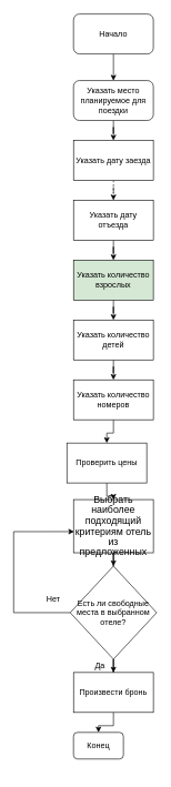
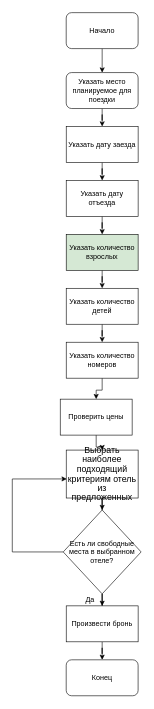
- <mxCell id="6" value="" style="edgeStyle=orthogonalEdgeStyle;rounded=0;orthogonalLoop=1;jettySize=auto;html=1;dashed=1;" edge="1" parent="1" source="7" target="9"><mxGeometry relative="1" as="geometry" /></mxCell>
+ <mxCell id="6" value="" style="edgeStyle=orthogonalEdgeStyle;rounded=0;orthogonalLoop=1;jettySize=auto;html=1;" edge="1" parent="1" source="7" target="9"><mxGeometry relative="1" as="geometry" /></mxCell>
- <mxCell id="24" value="Нет" style="text;html=1;strokeColor=none;fillColor=none;align=center;verticalAlign=middle;whiteSpace=wrap;rounded=0;" vertex="1" parent="1"><mxGeometry x="60" y="890" width="40" height="20" as="geometry" /></mxCell>
- <mxCell id="27" value="Конец" style="rounded=1;whiteSpace=wrap;html=1;" vertex="1" parent="1"><mxGeometry x="110" y="1100" width="75" height="40" as="geometry" /></mxCell>
+ <mxCell id="27" value="Конец" style="rounded=1;whiteSpace=wrap;html=1;" vertex="1" parent="1"><mxGeometry x="110" y="1100" width="120" height="60" as="geometry" /></mxCell>
